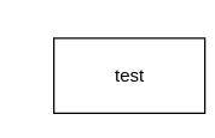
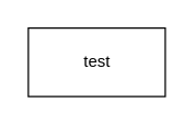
- <mxCell id="2" value="test&lt;br&gt;" style="html=1;dashed=0;whitespace=wrap;" vertex="1" parent="1"><mxGeometry x="35" y="25" width="100" height="50" as="geometry" /></mxCell>
+ <mxCell id="2" value="test&lt;br&gt;" style="html=1;dashed=0;whitespace=wrap;" vertex="1" parent="1"><mxGeometry x="20" y="20" width="100" height="50" as="geometry" /></mxCell>
